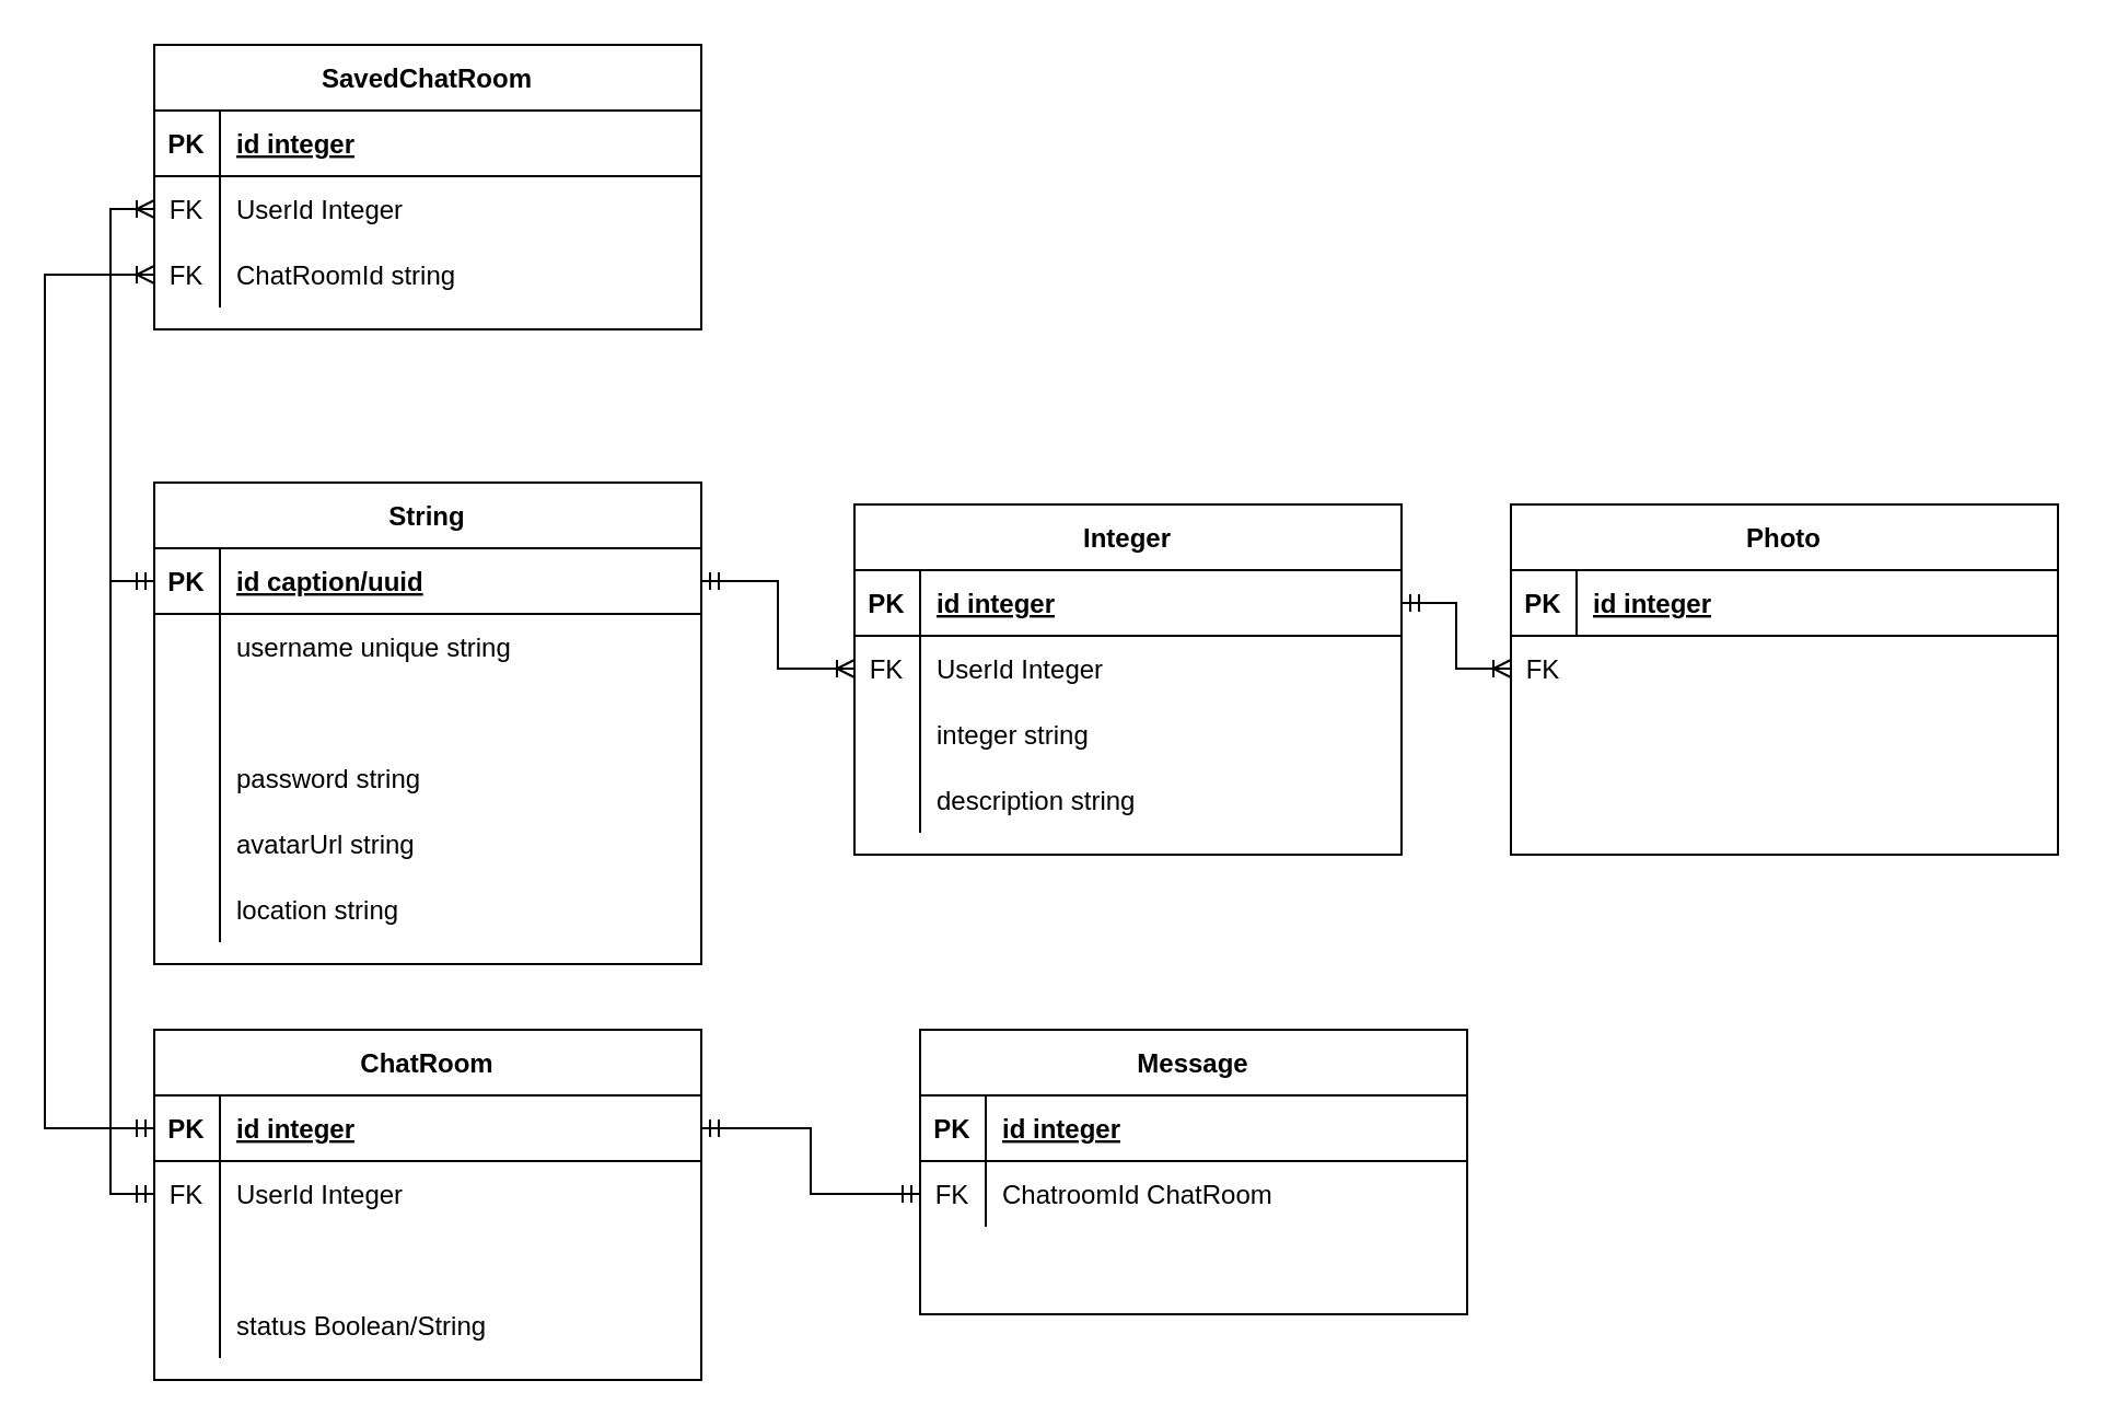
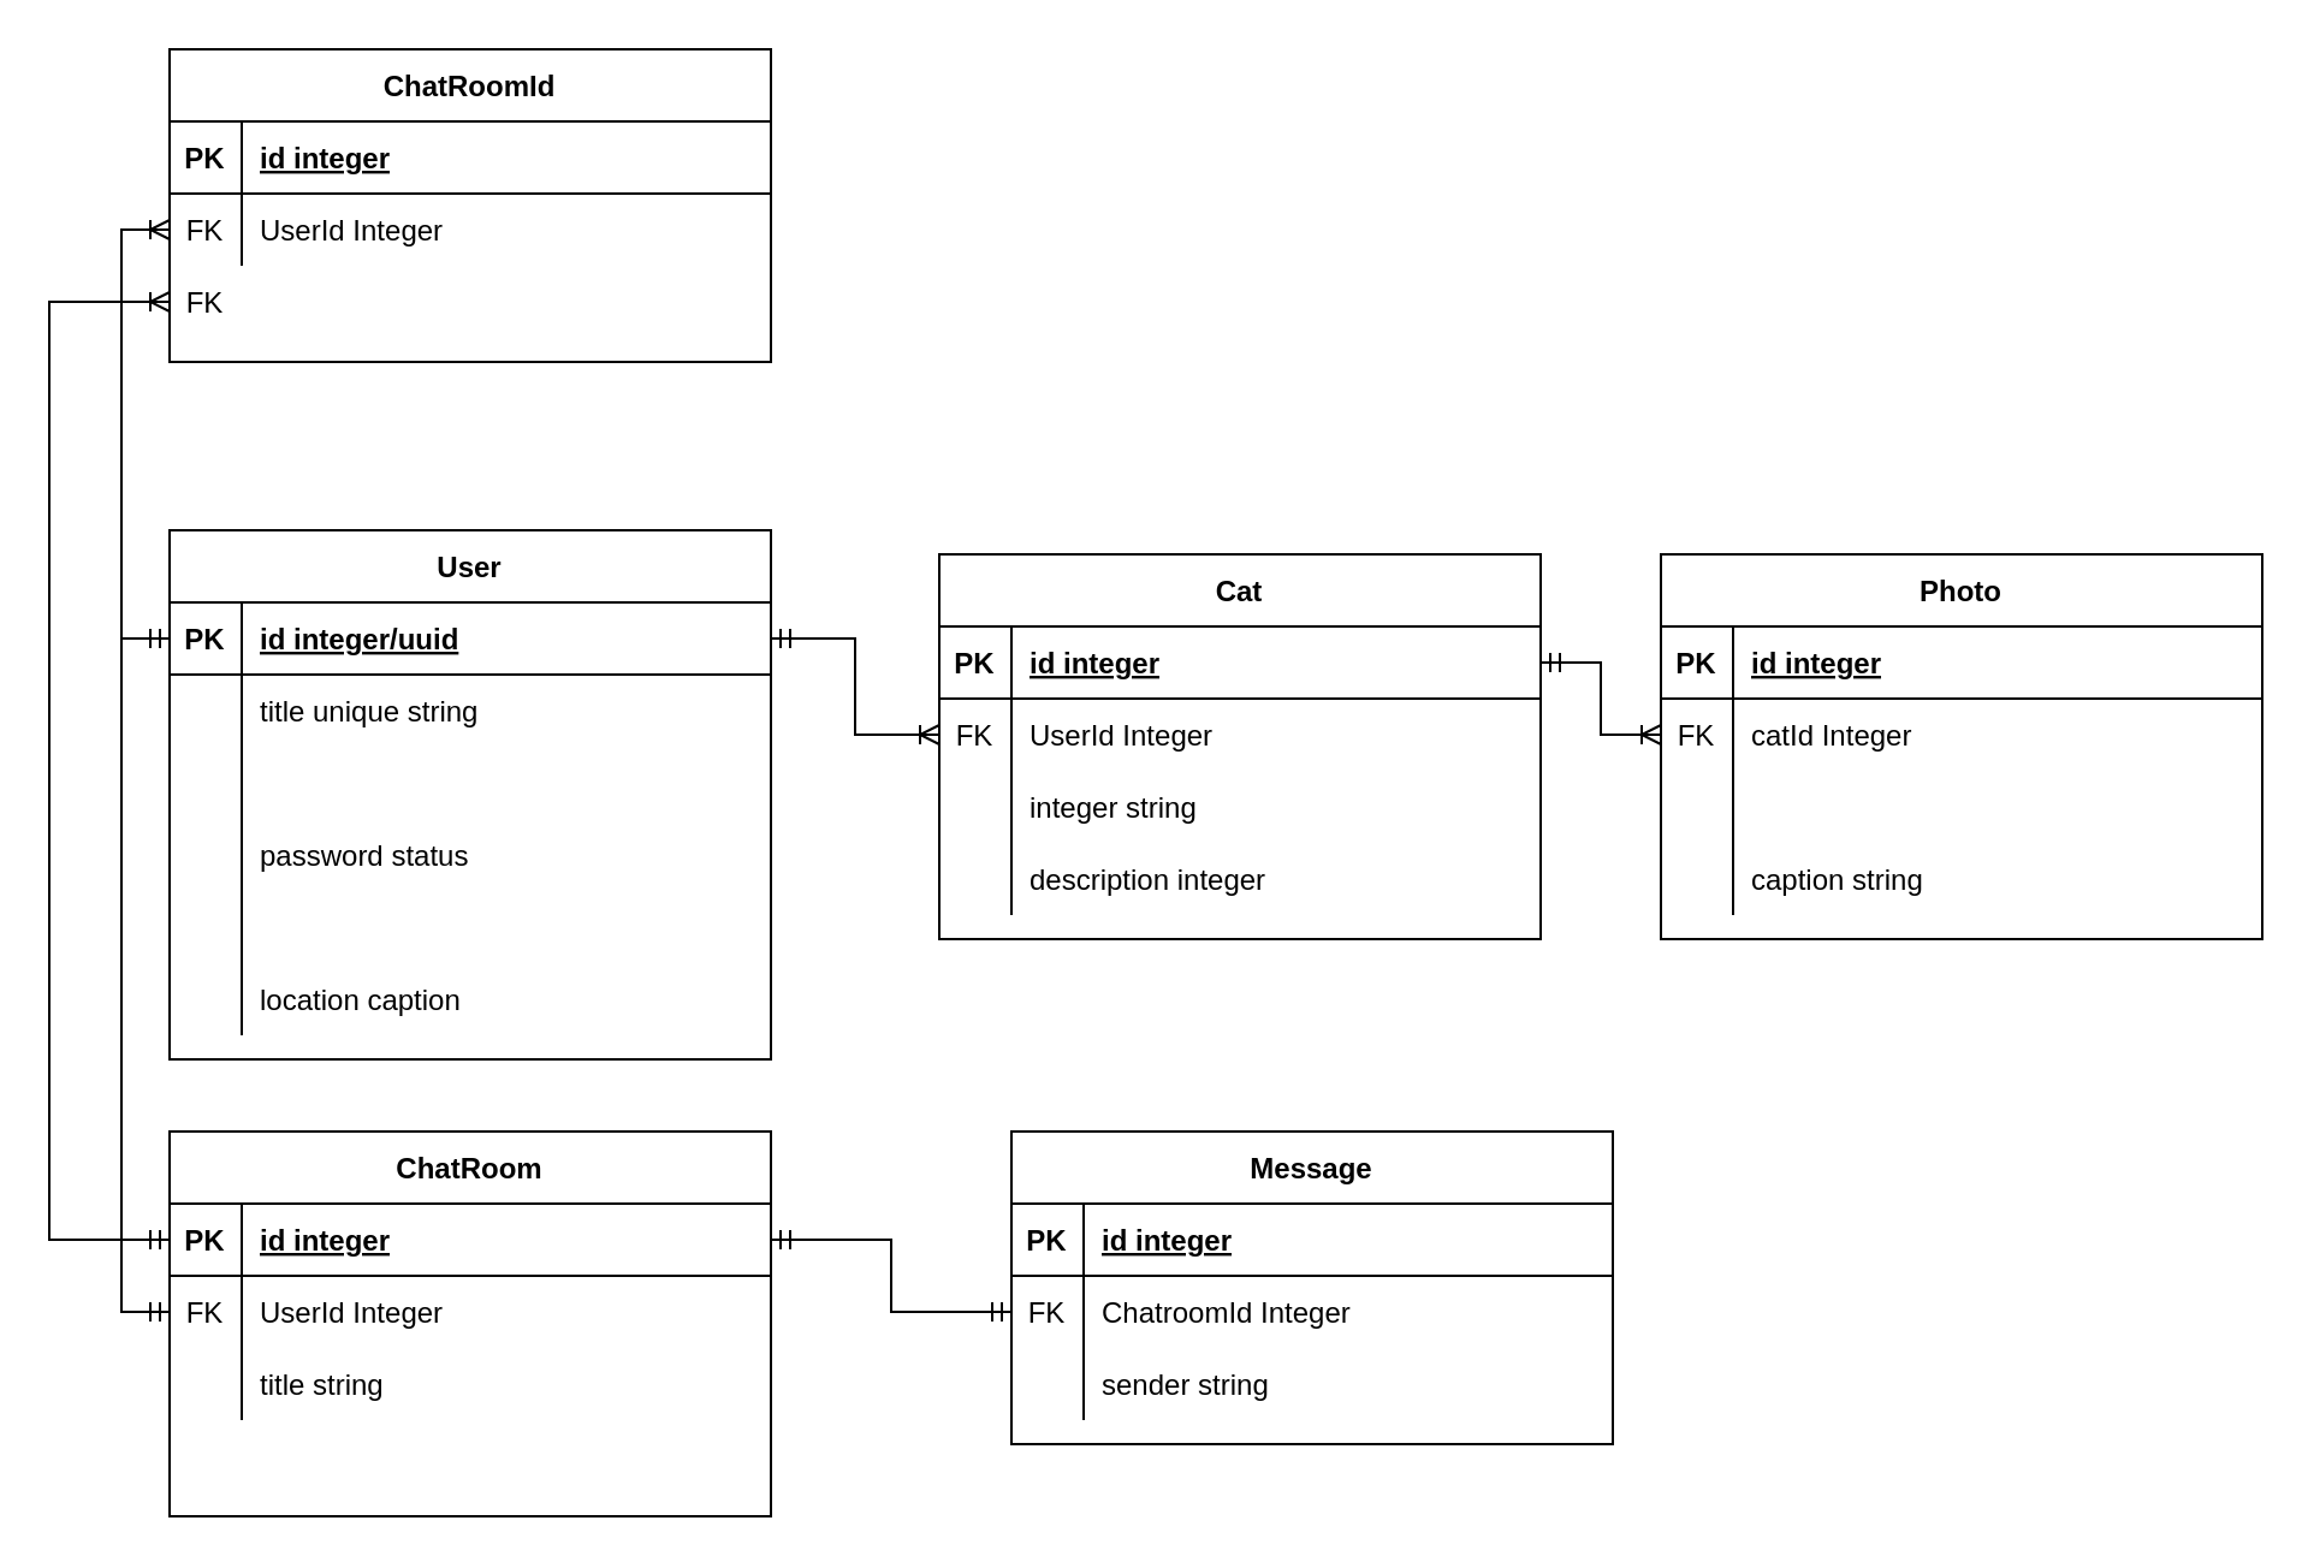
- <mxCell id="72" value="SavedChatRoom" style="shape=table;startSize=30;container=1;collapsible=1;childLayout=tableLayout;fixedRows=1;rowLines=0;fontStyle=1;align=center;resizeLast=1;" vertex="1" parent="1"><mxGeometry x="70" y="20" width="250" height="130" as="geometry" /></mxCell>
+ <mxCell id="72" value="ChatRoomId" style="shape=table;startSize=30;container=1;collapsible=1;childLayout=tableLayout;fixedRows=1;rowLines=0;fontStyle=1;align=center;resizeLast=1;" vertex="1" parent="1"><mxGeometry x="70" y="20" width="250" height="130" as="geometry" /></mxCell>
- <mxCell id="81" value="ChatRoomId string" style="shape=partialRectangle;overflow=hidden;connectable=0;fillColor=none;top=0;left=0;bottom=0;right=0;align=left;spacingLeft=6;" vertex="1" parent="79"><mxGeometry x="30" width="220" height="30" as="geometry" /></mxCell>
- <mxCell id="14" value="String" style="shape=table;startSize=30;container=1;collapsible=1;childLayout=tableLayout;fixedRows=1;rowLines=0;fontStyle=1;align=center;resizeLast=1;" parent="1" vertex="1"><mxGeometry x="70" y="220" width="250" height="220" as="geometry" /></mxCell>
+ <mxCell id="14" value="User" style="shape=table;startSize=30;container=1;collapsible=1;childLayout=tableLayout;fixedRows=1;rowLines=0;fontStyle=1;align=center;resizeLast=1;" parent="1" vertex="1"><mxGeometry x="70" y="220" width="250" height="220" as="geometry" /></mxCell>
- <mxCell id="57" value="Integer" style="shape=table;startSize=30;container=1;collapsible=1;childLayout=tableLayout;fixedRows=1;rowLines=0;fontStyle=1;align=center;resizeLast=1;" vertex="1" parent="1"><mxGeometry x="390" y="230" width="250" height="160" as="geometry" /></mxCell>
+ <mxCell id="57" value="Cat" style="shape=table;startSize=30;container=1;collapsible=1;childLayout=tableLayout;fixedRows=1;rowLines=0;fontStyle=1;align=center;resizeLast=1;" vertex="1" parent="1"><mxGeometry x="390" y="230" width="250" height="160" as="geometry" /></mxCell>
- <mxCell id="17" value="id caption/uuid" style="shape=partialRectangle;overflow=hidden;connectable=0;fillColor=none;top=0;left=0;bottom=0;right=0;align=left;spacingLeft=6;fontStyle=5;" parent="15" vertex="1"><mxGeometry x="30" width="220" height="30" as="geometry" /></mxCell>
+ <mxCell id="17" value="id integer/uuid" style="shape=partialRectangle;overflow=hidden;connectable=0;fillColor=none;top=0;left=0;bottom=0;right=0;align=left;spacingLeft=6;fontStyle=5;" parent="15" vertex="1"><mxGeometry x="30" width="220" height="30" as="geometry" /></mxCell>
- <mxCell id="20" value="username unique string" style="shape=partialRectangle;overflow=hidden;connectable=0;fillColor=none;top=0;left=0;bottom=0;right=0;align=left;spacingLeft=6;" parent="18" vertex="1"><mxGeometry x="30" width="220" height="30" as="geometry" /></mxCell>
+ <mxCell id="20" value="title unique string" style="shape=partialRectangle;overflow=hidden;connectable=0;fillColor=none;top=0;left=0;bottom=0;right=0;align=left;spacingLeft=6;" parent="18" vertex="1"><mxGeometry x="30" width="220" height="30" as="geometry" /></mxCell>
+ <mxCell id="8" value="catId Integer" style="shape=partialRectangle;overflow=hidden;connectable=0;fillColor=none;top=0;left=0;bottom=0;right=0;align=left;spacingLeft=6;" parent="6" vertex="1"><mxGeometry x="30" width="220" height="30" as="geometry" /></mxCell>
- <mxCell id="25" value="password string" style="shape=partialRectangle;overflow=hidden;connectable=0;fillColor=none;top=0;left=0;bottom=0;right=0;align=left;spacingLeft=6;" vertex="1" parent="23"><mxGeometry x="30" width="220" height="30" as="geometry" /></mxCell>
+ <mxCell id="25" value="password status" style="shape=partialRectangle;overflow=hidden;connectable=0;fillColor=none;top=0;left=0;bottom=0;right=0;align=left;spacingLeft=6;" vertex="1" parent="23"><mxGeometry x="30" width="220" height="30" as="geometry" /></mxCell>
+ <mxCell id="13" value="caption string" style="shape=partialRectangle;overflow=hidden;connectable=0;fillColor=none;top=0;left=0;bottom=0;right=0;align=left;spacingLeft=6;" vertex="1" parent="11"><mxGeometry x="30" width="220" height="30" as="geometry" /></mxCell>
- <mxCell id="69" value="description string" style="shape=partialRectangle;overflow=hidden;connectable=0;fillColor=none;top=0;left=0;bottom=0;right=0;align=left;spacingLeft=6;" vertex="1" parent="67"><mxGeometry x="30" width="220" height="30" as="geometry" /></mxCell>
+ <mxCell id="69" value="description integer" style="shape=partialRectangle;overflow=hidden;connectable=0;fillColor=none;top=0;left=0;bottom=0;right=0;align=left;spacingLeft=6;" vertex="1" parent="67"><mxGeometry x="30" width="220" height="30" as="geometry" /></mxCell>
- <mxCell id="28" value="avatarUrl string" style="shape=partialRectangle;overflow=hidden;connectable=0;fillColor=none;top=0;left=0;bottom=0;right=0;align=left;spacingLeft=6;" vertex="1" parent="26"><mxGeometry x="30" width="220" height="30" as="geometry" /></mxCell>
- <mxCell id="31" value="location string" style="shape=partialRectangle;overflow=hidden;connectable=0;fillColor=none;top=0;left=0;bottom=0;right=0;align=left;spacingLeft=6;" vertex="1" parent="29"><mxGeometry x="30" width="220" height="30" as="geometry" /></mxCell>
+ <mxCell id="31" value="location caption" style="shape=partialRectangle;overflow=hidden;connectable=0;fillColor=none;top=0;left=0;bottom=0;right=0;align=left;spacingLeft=6;" vertex="1" parent="29"><mxGeometry x="30" width="220" height="30" as="geometry" /></mxCell>
- <mxCell id="52" value="ChatroomId ChatRoom" style="shape=partialRectangle;overflow=hidden;connectable=0;fillColor=none;top=0;left=0;bottom=0;right=0;align=left;spacingLeft=6;" vertex="1" parent="50"><mxGeometry x="30" width="220" height="30" as="geometry" /></mxCell>
+ <mxCell id="52" value="ChatroomId Integer" style="shape=partialRectangle;overflow=hidden;connectable=0;fillColor=none;top=0;left=0;bottom=0;right=0;align=left;spacingLeft=6;" vertex="1" parent="50"><mxGeometry x="30" width="220" height="30" as="geometry" /></mxCell>
+ <mxCell id="41" value="title string" style="shape=partialRectangle;overflow=hidden;connectable=0;fillColor=none;top=0;left=0;bottom=0;right=0;align=left;spacingLeft=6;" vertex="1" parent="39"><mxGeometry x="30" width="220" height="30" as="geometry" /></mxCell>
+ <mxCell id="55" value="sender string" style="shape=partialRectangle;overflow=hidden;connectable=0;fillColor=none;top=0;left=0;bottom=0;right=0;align=left;spacingLeft=6;" vertex="1" parent="53"><mxGeometry x="30" width="220" height="30" as="geometry" /></mxCell>
- <mxCell id="44" value="status Boolean/String" style="shape=partialRectangle;overflow=hidden;connectable=0;fillColor=none;top=0;left=0;bottom=0;right=0;align=left;spacingLeft=6;" vertex="1" parent="42"><mxGeometry x="30" width="220" height="30" as="geometry" /></mxCell>
